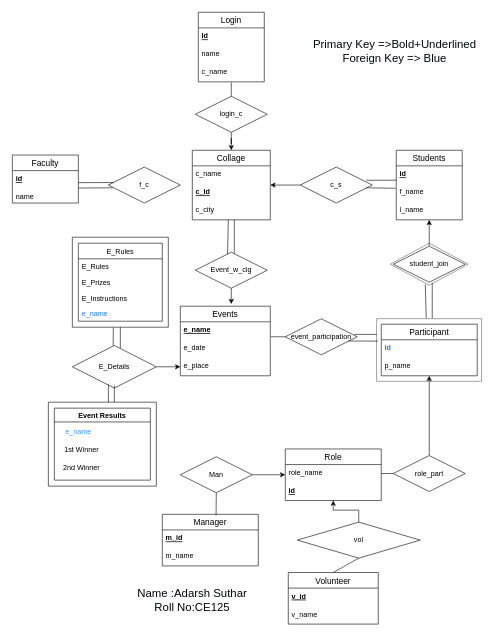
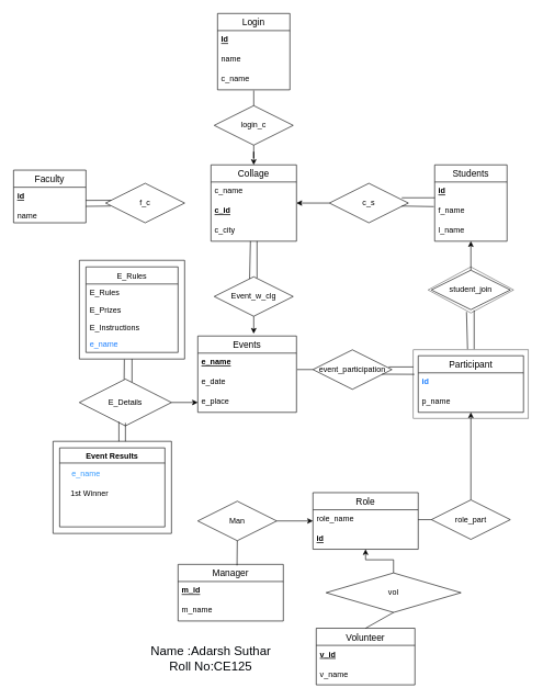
- <mxCell id="81" value="Primary Key =&amp;gt;Bold+Underlined&lt;br&gt;Foreign Key =&amp;gt; Blue" style="text;html=1;strokeColor=none;fillColor=none;align=center;verticalAlign=middle;whiteSpace=wrap;rounded=0;fontSize=19;fontColor=#010408;" vertex="1" parent="1"><mxGeometry x="520" y="30" width="275" height="110" as="geometry" /></mxCell>
- <mxCell id="17" value="f_c" style="shape=rhombus;perimeter=rhombusPerimeter;whiteSpace=wrap;html=1;align=center;fillColor=#ffffff;" parent="1" vertex="1"><mxGeometry x="180" y="278" width="120" height="60" as="geometry" /></mxCell>
+ <mxCell id="17" value="f_c" style="shape=rhombus;perimeter=rhombusPerimeter;whiteSpace=wrap;html=1;align=center;fillColor=#ffffff;" parent="1" vertex="1"><mxGeometry x="160" y="278" width="120" height="60" as="geometry" /></mxCell>
- <mxCell id="67" value="2nd Winner" style="text;html=1;align=center;verticalAlign=middle;resizable=0;points=[];autosize=1;strokeColor=none;" vertex="1" parent="65"><mxGeometry x="5" y="89" width="80" height="20" as="geometry" /></mxCell>
